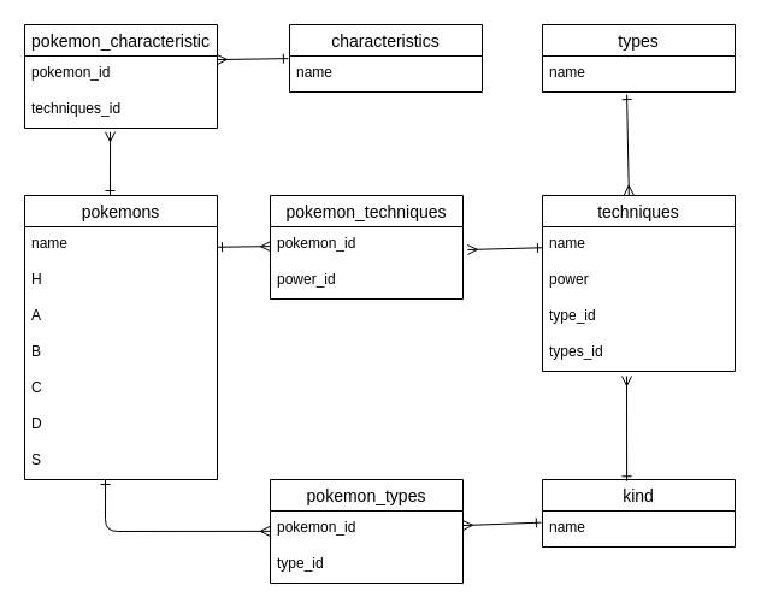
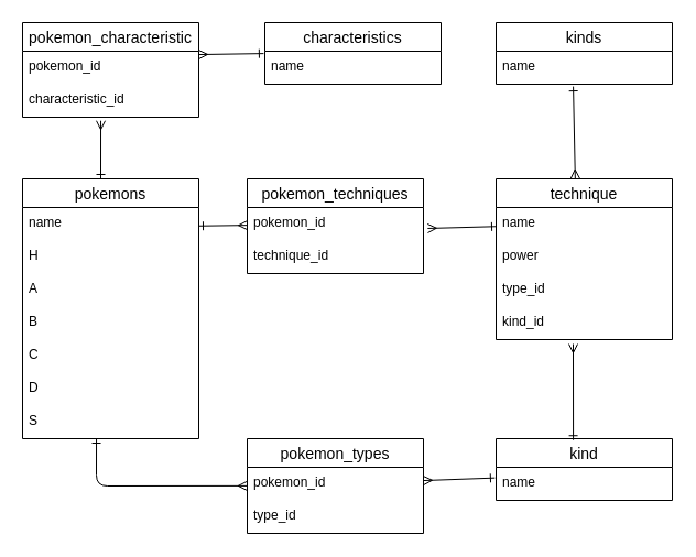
- <mxCell id="21" value="types" style="swimlane;fontStyle=0;childLayout=stackLayout;horizontal=1;startSize=26;horizontalStack=0;resizeParent=1;resizeParentMax=0;resizeLast=0;collapsible=1;marginBottom=0;align=center;fontSize=14;" vertex="1" parent="1"><mxGeometry x="450" y="20" width="160" height="56" as="geometry" /></mxCell>
+ <mxCell id="21" value="kinds" style="swimlane;fontStyle=0;childLayout=stackLayout;horizontal=1;startSize=26;horizontalStack=0;resizeParent=1;resizeParentMax=0;resizeLast=0;collapsible=1;marginBottom=0;align=center;fontSize=14;" vertex="1" parent="1"><mxGeometry x="450" y="20" width="160" height="56" as="geometry" /></mxCell>
- <mxCell id="25" value="techniques_id" style="text;strokeColor=none;fillColor=none;spacingLeft=4;spacingRight=4;overflow=hidden;rotatable=0;points=[[0,0.5],[1,0.5]];portConstraint=eastwest;fontSize=12;" vertex="1" parent="23"><mxGeometry y="56" width="160" height="30" as="geometry" /></mxCell>
+ <mxCell id="25" value="characteristic_id" style="text;strokeColor=none;fillColor=none;spacingLeft=4;spacingRight=4;overflow=hidden;rotatable=0;points=[[0,0.5],[1,0.5]];portConstraint=eastwest;fontSize=12;" vertex="1" parent="23"><mxGeometry y="56" width="160" height="30" as="geometry" /></mxCell>
- <mxCell id="10" value="techniques" style="swimlane;fontStyle=0;childLayout=stackLayout;horizontal=1;startSize=26;horizontalStack=0;resizeParent=1;resizeParentMax=0;resizeLast=0;collapsible=1;marginBottom=0;align=center;fontSize=14;" parent="1" vertex="1"><mxGeometry x="450" y="162" width="160" height="146" as="geometry" /></mxCell>
+ <mxCell id="10" value="technique" style="swimlane;fontStyle=0;childLayout=stackLayout;horizontal=1;startSize=26;horizontalStack=0;resizeParent=1;resizeParentMax=0;resizeLast=0;collapsible=1;marginBottom=0;align=center;fontSize=14;" parent="1" vertex="1"><mxGeometry x="450" y="162" width="160" height="146" as="geometry" /></mxCell>
- <mxCell id="28" value="power_id" style="text;strokeColor=none;fillColor=none;spacingLeft=4;spacingRight=4;overflow=hidden;rotatable=0;points=[[0,0.5],[1,0.5]];portConstraint=eastwest;fontSize=12;" vertex="1" parent="26"><mxGeometry y="56" width="160" height="30" as="geometry" /></mxCell>
+ <mxCell id="28" value="technique_id" style="text;strokeColor=none;fillColor=none;spacingLeft=4;spacingRight=4;overflow=hidden;rotatable=0;points=[[0,0.5],[1,0.5]];portConstraint=eastwest;fontSize=12;" vertex="1" parent="26"><mxGeometry y="56" width="160" height="30" as="geometry" /></mxCell>
- <mxCell id="14" value="types_id" style="text;strokeColor=none;fillColor=none;spacingLeft=4;spacingRight=4;overflow=hidden;rotatable=0;points=[[0,0.5],[1,0.5]];portConstraint=eastwest;fontSize=12;" parent="10" vertex="1"><mxGeometry y="116" width="160" height="30" as="geometry" /></mxCell>
+ <mxCell id="14" value="kind_id" style="text;strokeColor=none;fillColor=none;spacingLeft=4;spacingRight=4;overflow=hidden;rotatable=0;points=[[0,0.5],[1,0.5]];portConstraint=eastwest;fontSize=12;" parent="10" vertex="1"><mxGeometry y="116" width="160" height="30" as="geometry" /></mxCell>
